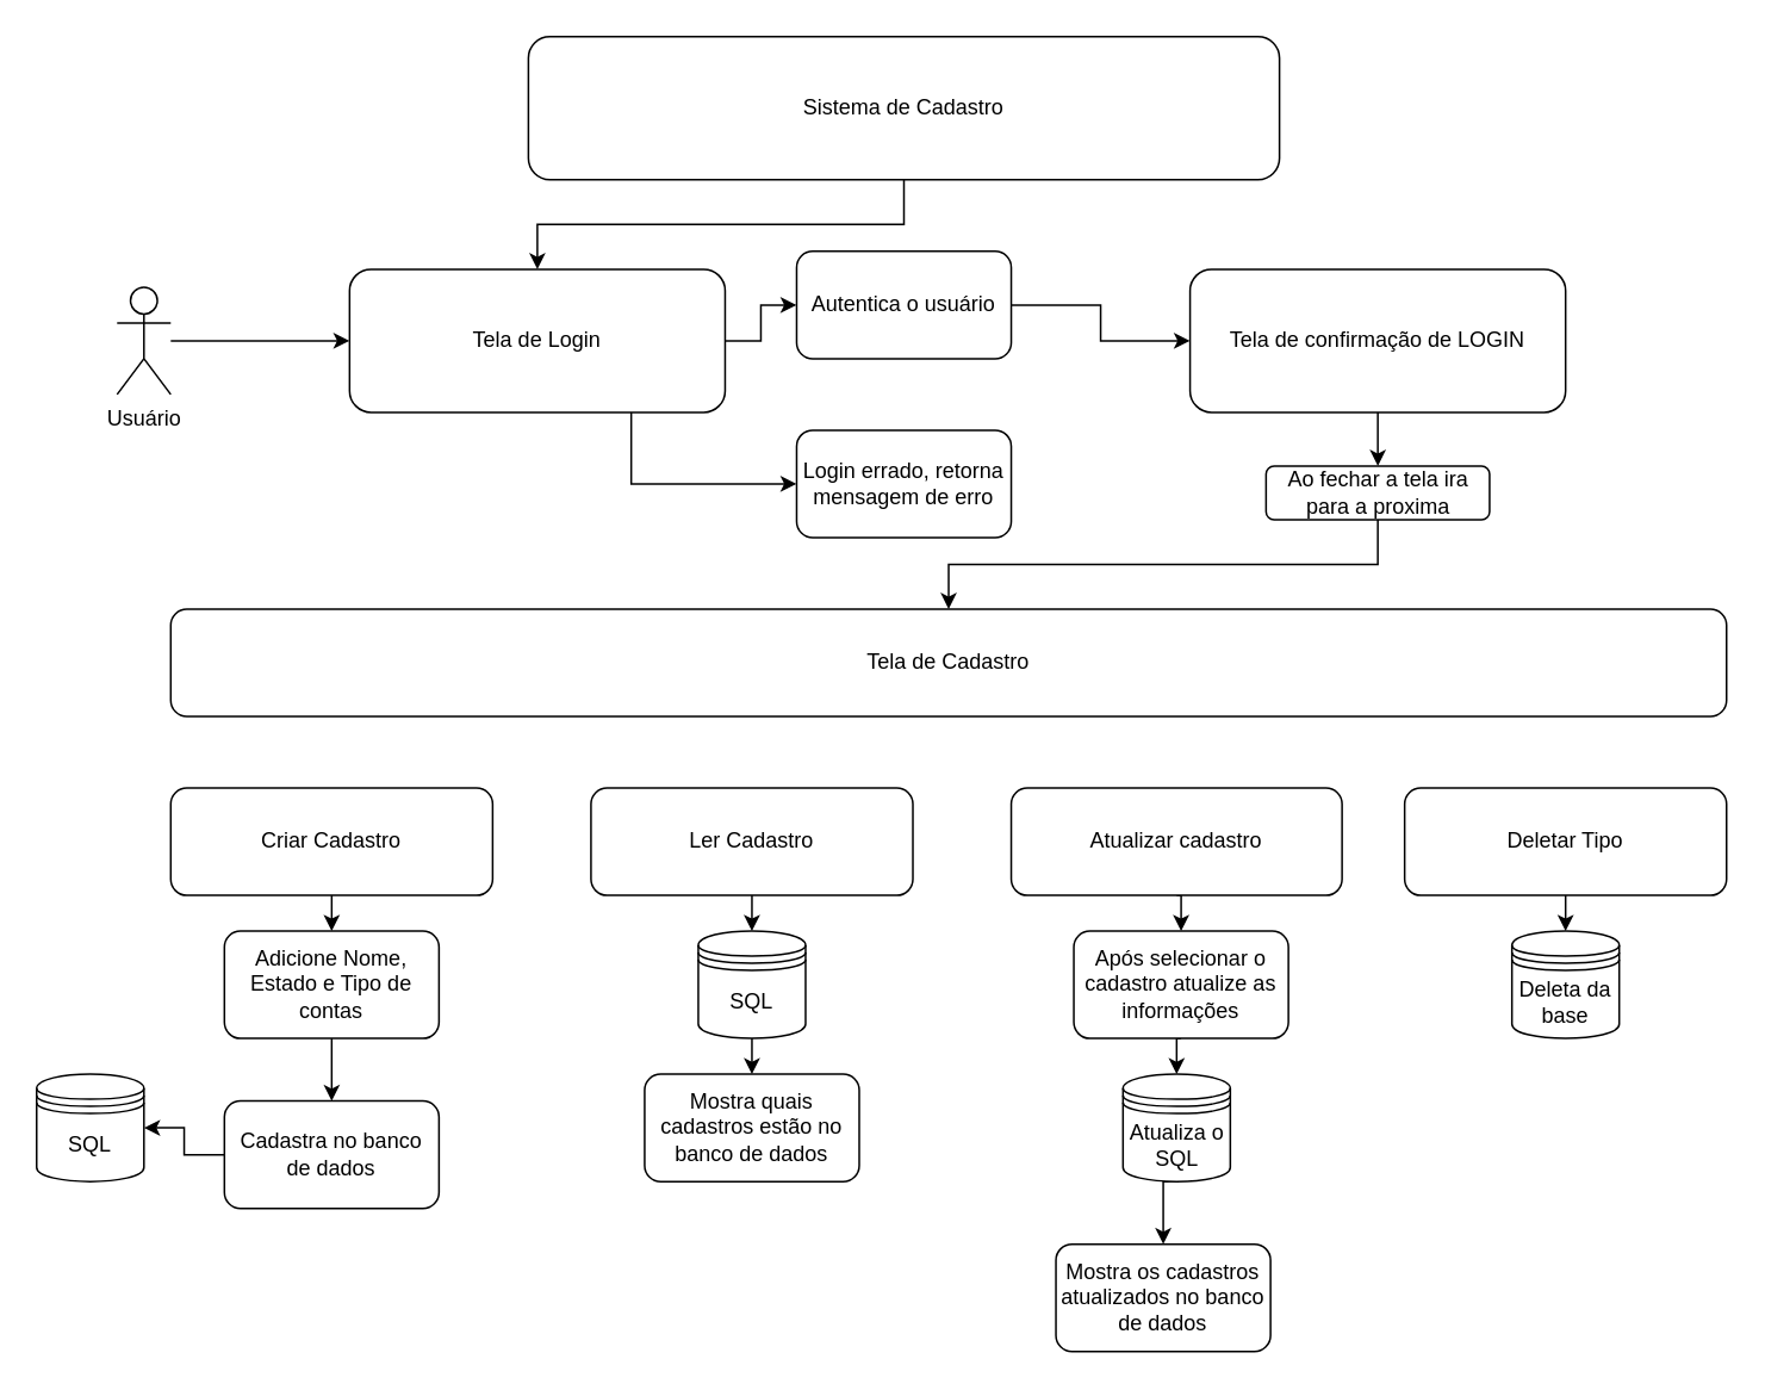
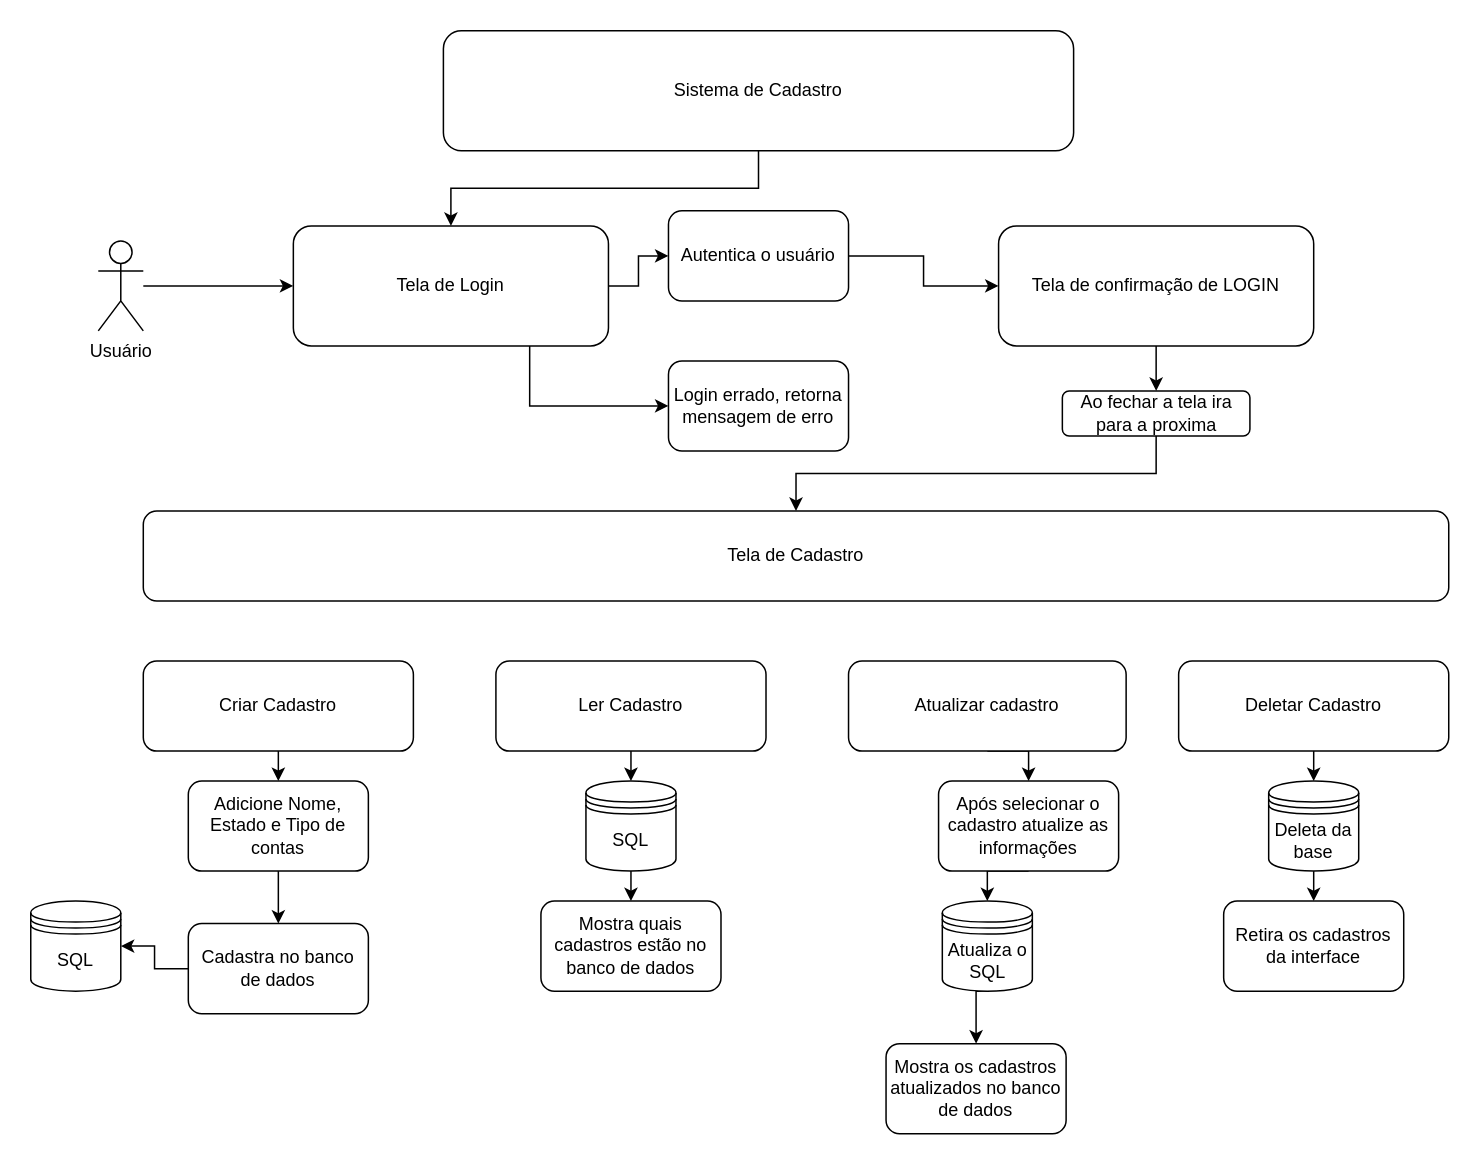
- <mxCell id="22" value="Deletar Tipo" style="rounded=1;whiteSpace=wrap;html=1;" parent="1" vertex="1"><mxGeometry x="785" y="440" width="180" height="60" as="geometry" /></mxCell>
+ <mxCell id="22" value="Deletar Cadastro" style="rounded=1;whiteSpace=wrap;html=1;" parent="1" vertex="1"><mxGeometry x="785" y="440" width="180" height="60" as="geometry" /></mxCell>
- <mxCell id="34" value="Após selecionar o cadastro atualize as informações" style="rounded=1;whiteSpace=wrap;html=1;" parent="1" vertex="1"><mxGeometry x="600" y="520" width="120" height="60" as="geometry" /></mxCell>
+ <mxCell id="34" value="Após selecionar o cadastro atualize as informações" style="rounded=1;whiteSpace=wrap;html=1;" parent="1" vertex="1"><mxGeometry x="625" y="520" width="120" height="60" as="geometry" /></mxCell>
+ <mxCell id="37" style="edgeStyle=orthogonalEdgeStyle;rounded=0;orthogonalLoop=1;jettySize=auto;html=1;exitX=0.5;exitY=1;exitDx=0;exitDy=0;entryX=0.5;entryY=0;entryDx=0;entryDy=0;" edge="1" parent="1" source="38" target="40"><mxGeometry relative="1" as="geometry" /></mxCell>
+ <mxCell id="40" value="Retira os cadastros da interface" style="rounded=1;whiteSpace=wrap;html=1;" vertex="1" parent="1"><mxGeometry x="815" y="600" width="120" height="60" as="geometry" /></mxCell>
